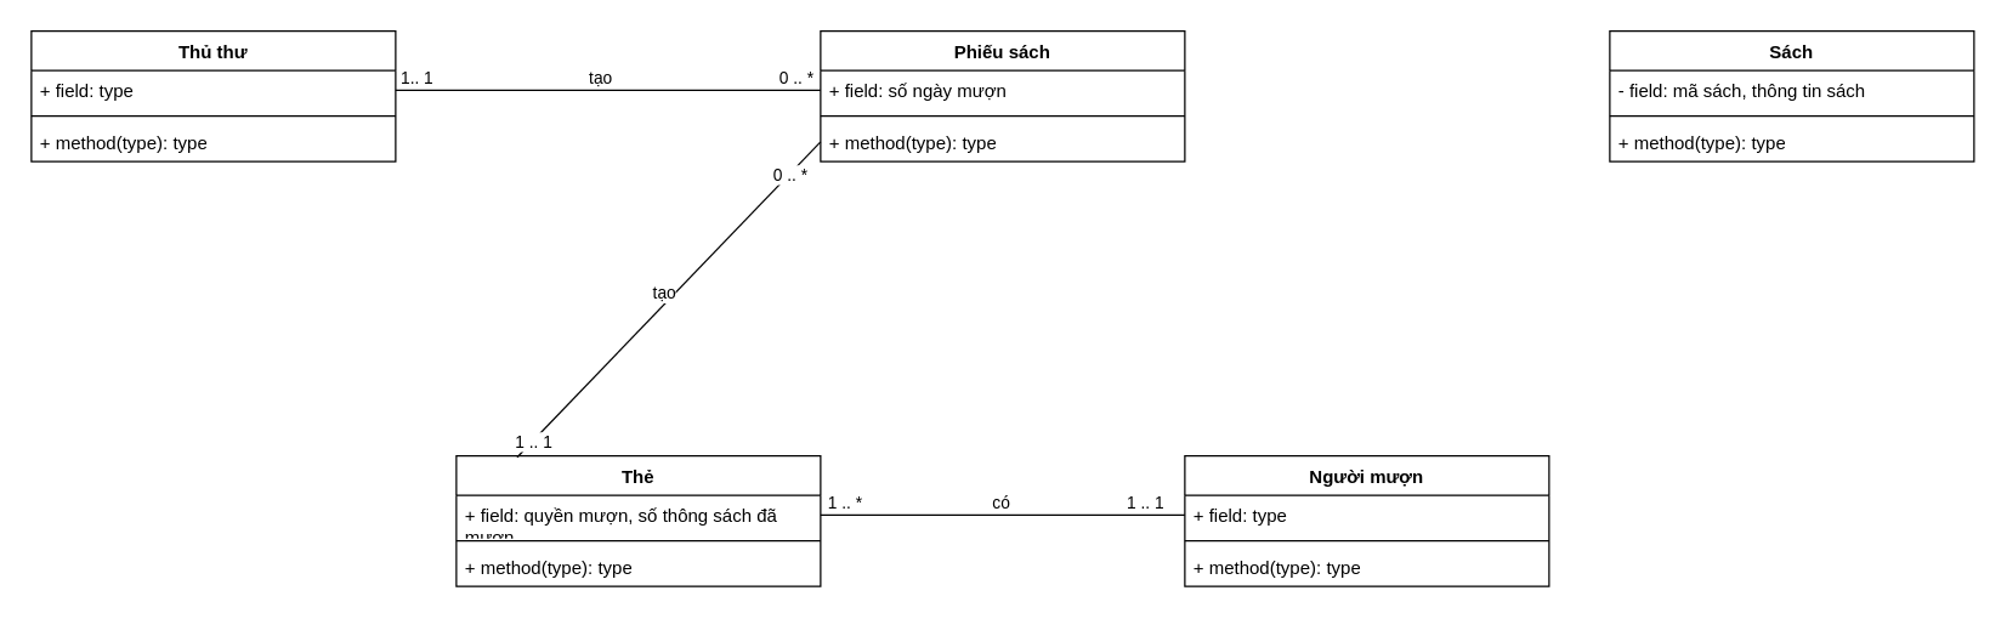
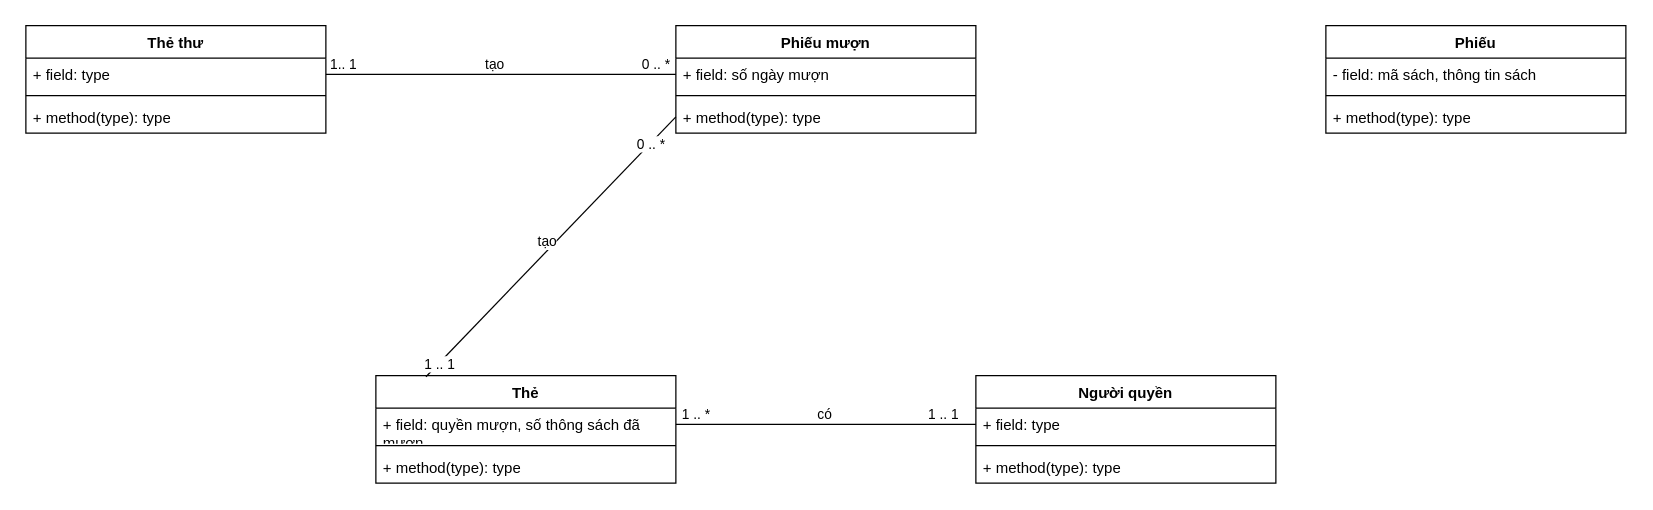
- <mxCell id="2" value="Thủ thư" style="swimlane;fontStyle=1;align=center;verticalAlign=top;childLayout=stackLayout;horizontal=1;startSize=26;horizontalStack=0;resizeParent=1;resizeParentMax=0;resizeLast=0;collapsible=1;marginBottom=0;whiteSpace=wrap;html=1;" parent="1" vertex="1"><mxGeometry x="20" y="20" width="240" height="86" as="geometry" /></mxCell>
+ <mxCell id="2" value="Thẻ thư" style="swimlane;fontStyle=1;align=center;verticalAlign=top;childLayout=stackLayout;horizontal=1;startSize=26;horizontalStack=0;resizeParent=1;resizeParentMax=0;resizeLast=0;collapsible=1;marginBottom=0;whiteSpace=wrap;html=1;" parent="1" vertex="1"><mxGeometry x="20" y="20" width="240" height="86" as="geometry" /></mxCell>
- <mxCell id="6" value="Phiếu sách" style="swimlane;fontStyle=1;align=center;verticalAlign=top;childLayout=stackLayout;horizontal=1;startSize=26;horizontalStack=0;resizeParent=1;resizeParentMax=0;resizeLast=0;collapsible=1;marginBottom=0;whiteSpace=wrap;html=1;" parent="1" vertex="1"><mxGeometry x="540" y="20" width="240" height="86" as="geometry" /></mxCell>
+ <mxCell id="6" value="Phiếu mượn" style="swimlane;fontStyle=1;align=center;verticalAlign=top;childLayout=stackLayout;horizontal=1;startSize=26;horizontalStack=0;resizeParent=1;resizeParentMax=0;resizeLast=0;collapsible=1;marginBottom=0;whiteSpace=wrap;html=1;" parent="1" vertex="1"><mxGeometry x="540" y="20" width="240" height="86" as="geometry" /></mxCell>
- <mxCell id="10" value="Sách" style="swimlane;fontStyle=1;align=center;verticalAlign=top;childLayout=stackLayout;horizontal=1;startSize=26;horizontalStack=0;resizeParent=1;resizeParentMax=0;resizeLast=0;collapsible=1;marginBottom=0;whiteSpace=wrap;html=1;" parent="1" vertex="1"><mxGeometry x="1060" y="20" width="240" height="86" as="geometry" /></mxCell>
+ <mxCell id="10" value="Phiếu" style="swimlane;fontStyle=1;align=center;verticalAlign=top;childLayout=stackLayout;horizontal=1;startSize=26;horizontalStack=0;resizeParent=1;resizeParentMax=0;resizeLast=0;collapsible=1;marginBottom=0;whiteSpace=wrap;html=1;" parent="1" vertex="1"><mxGeometry x="1060" y="20" width="240" height="86" as="geometry" /></mxCell>
- <mxCell id="26" value="Người mượn" style="swimlane;fontStyle=1;align=center;verticalAlign=top;childLayout=stackLayout;horizontal=1;startSize=26;horizontalStack=0;resizeParent=1;resizeParentMax=0;resizeLast=0;collapsible=1;marginBottom=0;whiteSpace=wrap;html=1;" parent="1" vertex="1"><mxGeometry x="780" y="300" width="240" height="86" as="geometry" /></mxCell>
+ <mxCell id="26" value="Người quyền" style="swimlane;fontStyle=1;align=center;verticalAlign=top;childLayout=stackLayout;horizontal=1;startSize=26;horizontalStack=0;resizeParent=1;resizeParentMax=0;resizeLast=0;collapsible=1;marginBottom=0;whiteSpace=wrap;html=1;" parent="1" vertex="1"><mxGeometry x="780" y="300" width="240" height="86" as="geometry" /></mxCell>
